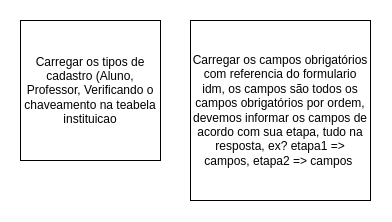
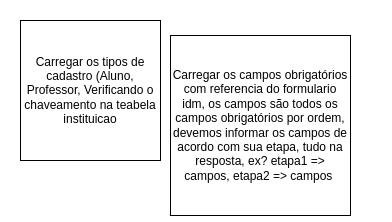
- <mxCell id="3" value="Carregar os campos obrigatórios com referencia do formulario idm, os campos são todos os campos obrigatórios por ordem, devemos informar os campos de acordo com sua etapa, tudo na resposta, ex? etapa1 =&amp;gt; campos, etapa2 =&amp;gt; campos&amp;nbsp;" style="whiteSpace=wrap;html=1;aspect=fixed;" vertex="1" parent="1"><mxGeometry x="190" y="20" width="180" height="180" as="geometry" /></mxCell>
+ <mxCell id="3" value="Carregar os campos obrigatórios com referencia do formulario idm, os campos são todos os campos obrigatórios por ordem, devemos informar os campos de acordo com sua etapa, tudo na resposta, ex? etapa1 =&amp;gt; campos, etapa2 =&amp;gt; campos&amp;nbsp;" style="whiteSpace=wrap;html=1;aspect=fixed;" vertex="1" parent="1"><mxGeometry x="170" y="35" width="180" height="180" as="geometry" /></mxCell>
